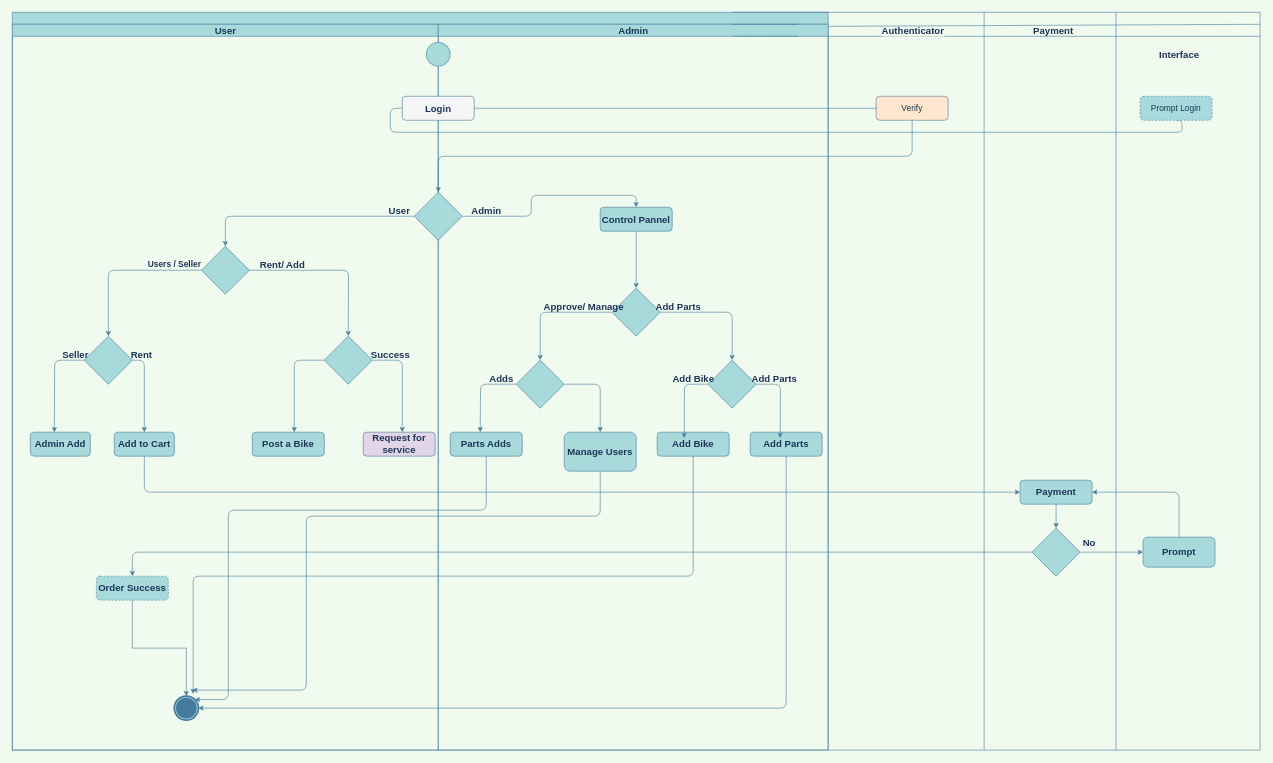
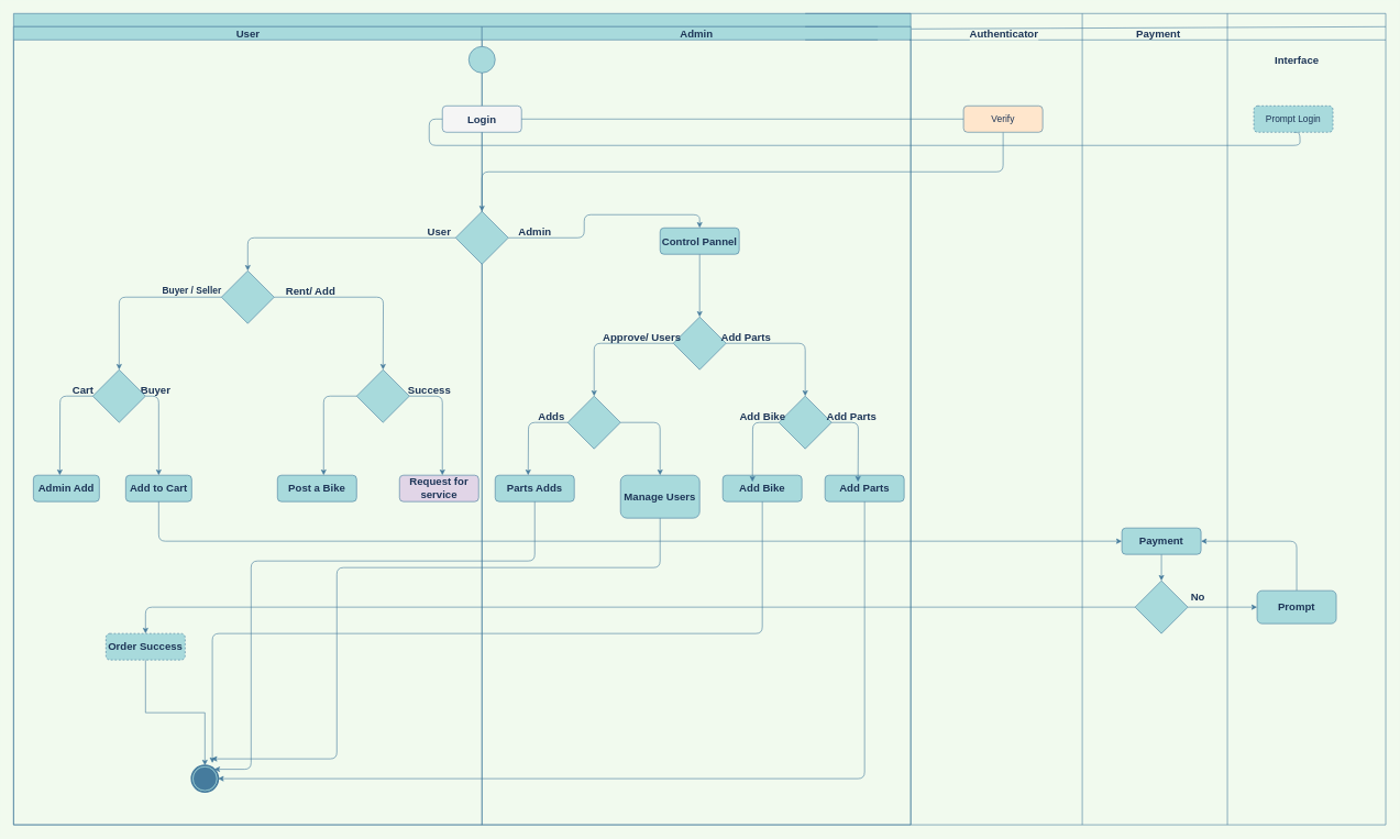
- <mxCell id="17" value="&lt;font style=&quot;font-size: 14px&quot;&gt;&lt;b&gt;Users / Seller&lt;/b&gt;&lt;/font&gt;" style="text;html=1;align=center;verticalAlign=middle;resizable=0;points=[];autosize=1;fontColor=#1D3557;" vertex="1" parent="3"><mxGeometry x="215" y="390" width="110" height="20" as="geometry" /></mxCell>
+ <mxCell id="17" value="&lt;font style=&quot;font-size: 14px&quot;&gt;&lt;b&gt;Buyer / Seller&lt;/b&gt;&lt;/font&gt;" style="text;html=1;align=center;verticalAlign=middle;resizable=0;points=[];autosize=1;fontColor=#1D3557;" vertex="1" parent="3"><mxGeometry x="215" y="390" width="110" height="20" as="geometry" /></mxCell>
- <mxCell id="59" value="&lt;font size=&quot;1&quot;&gt;&lt;b style=&quot;font-size: 16px&quot;&gt;&amp;nbsp;Approve/ Manage&lt;/b&gt;&lt;/font&gt;" style="text;html=1;align=center;verticalAlign=middle;resizable=0;points=[];autosize=1;fontColor=#1D3557;" vertex="1" parent="1"><mxGeometry x="895" y="500" width="150" height="20" as="geometry" /></mxCell>
+ <mxCell id="59" value="&lt;font size=&quot;1&quot;&gt;&lt;b style=&quot;font-size: 16px&quot;&gt;&amp;nbsp;Approve/ Users&lt;/b&gt;&lt;/font&gt;" style="text;html=1;align=center;verticalAlign=middle;resizable=0;points=[];autosize=1;fontColor=#1D3557;" vertex="1" parent="1"><mxGeometry x="895" y="500" width="150" height="20" as="geometry" /></mxCell>
- <mxCell id="6" value="&lt;font size=&quot;1&quot;&gt;&lt;b style=&quot;font-size: 16px&quot;&gt;Seller&lt;/b&gt;&lt;/font&gt;" style="text;html=1;align=center;verticalAlign=middle;resizable=0;points=[];autosize=1;fontColor=#1D3557;" vertex="1" parent="3"><mxGeometry x="75" y="540" width="60" height="20" as="geometry" /></mxCell>
+ <mxCell id="6" value="&lt;font size=&quot;1&quot;&gt;&lt;b style=&quot;font-size: 16px&quot;&gt;Cart&lt;/b&gt;&lt;/font&gt;" style="text;html=1;align=center;verticalAlign=middle;resizable=0;points=[];autosize=1;fontColor=#1D3557;" vertex="1" parent="3"><mxGeometry x="75" y="540" width="60" height="20" as="geometry" /></mxCell>
- <mxCell id="12" value="&lt;font size=&quot;1&quot;&gt;&lt;b style=&quot;font-size: 16px&quot;&gt;Rent&lt;/b&gt;&lt;/font&gt;" style="text;html=1;align=center;verticalAlign=middle;resizable=0;points=[];autosize=1;fontColor=#1D3557;" vertex="1" parent="3"><mxGeometry x="185" y="540" width="60" height="20" as="geometry" /></mxCell>
+ <mxCell id="12" value="&lt;font size=&quot;1&quot;&gt;&lt;b style=&quot;font-size: 16px&quot;&gt;Buyer&lt;/b&gt;&lt;/font&gt;" style="text;html=1;align=center;verticalAlign=middle;resizable=0;points=[];autosize=1;fontColor=#1D3557;" vertex="1" parent="3"><mxGeometry x="185" y="540" width="60" height="20" as="geometry" /></mxCell>
